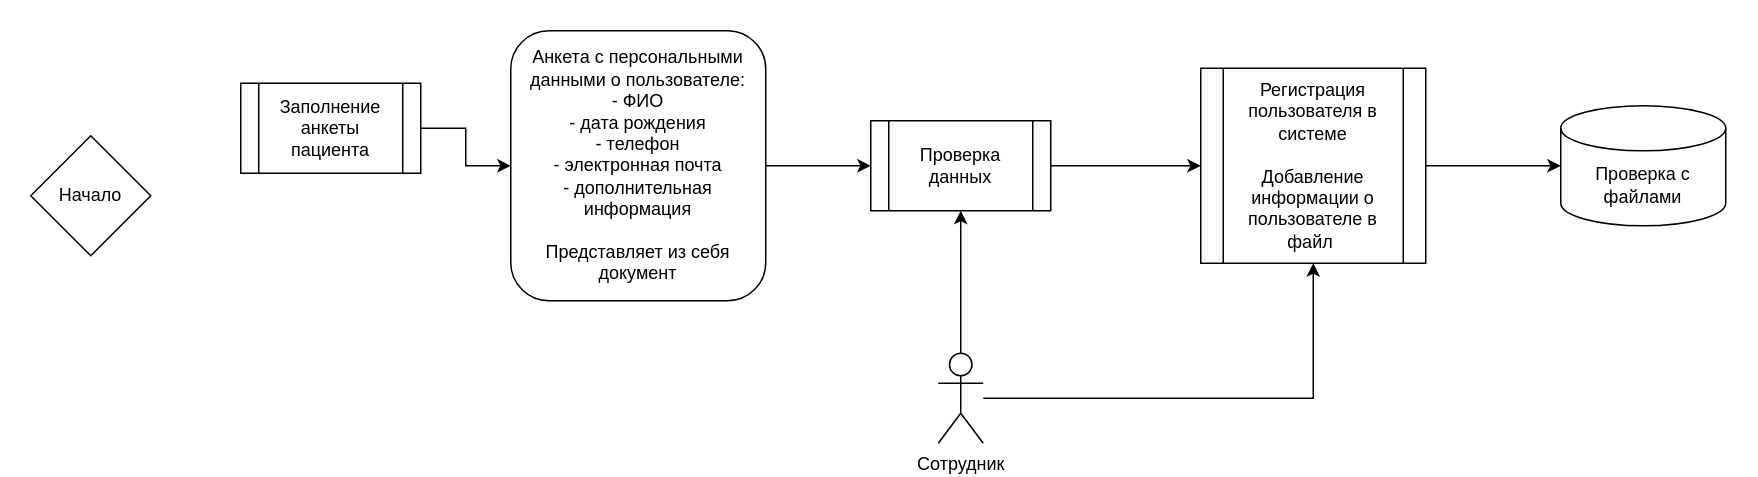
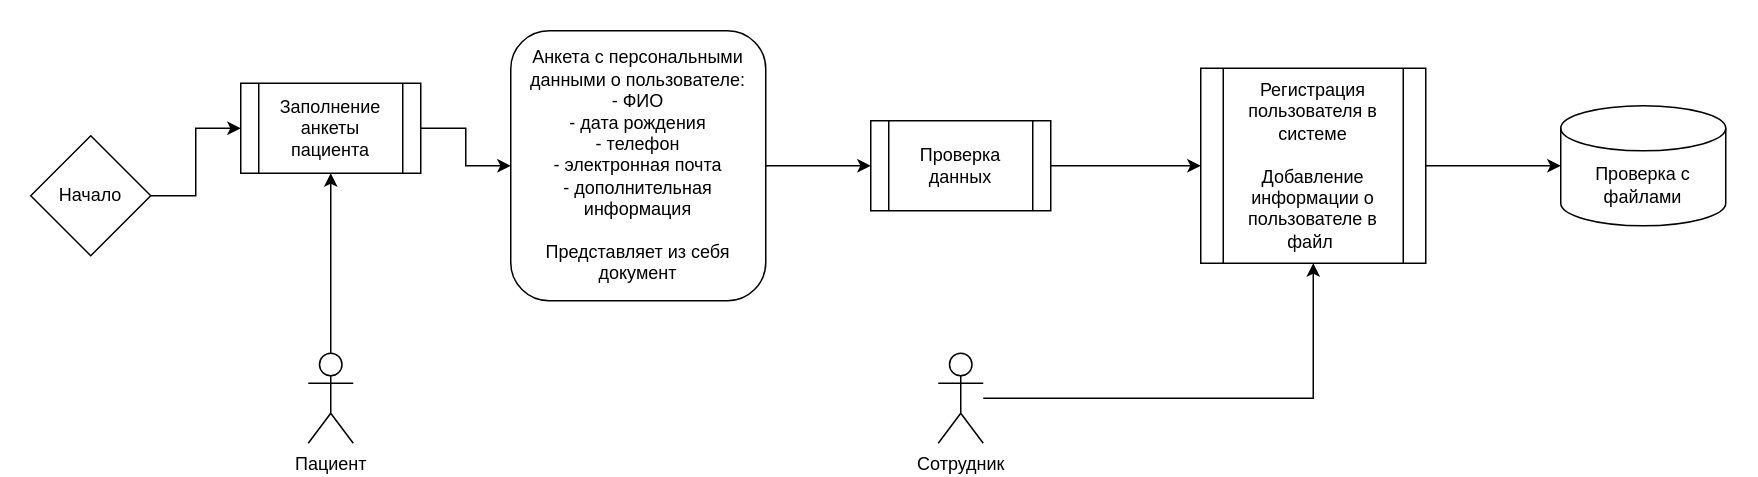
+ <mxCell id="16" style="edgeStyle=orthogonalEdgeStyle;rounded=0;orthogonalLoop=1;jettySize=auto;html=1;entryX=0;entryY=0.5;entryDx=0;entryDy=0;" edge="1" parent="1" source="17" target="13"><mxGeometry relative="1" as="geometry" /></mxCell>
+ <mxCell id="5" style="edgeStyle=orthogonalEdgeStyle;rounded=0;orthogonalLoop=1;jettySize=auto;html=1;entryX=0.5;entryY=1;entryDx=0;entryDy=0;" edge="1" parent="1" source="6" target="13"><mxGeometry relative="1" as="geometry"><mxPoint x="300" y="255" as="targetPoint" /></mxGeometry></mxCell>
- <mxCell id="7" style="edgeStyle=orthogonalEdgeStyle;rounded=0;orthogonalLoop=1;jettySize=auto;html=1;entryX=0.5;entryY=1;entryDx=0;entryDy=0;" edge="1" parent="1" source="9" target="4"><mxGeometry relative="1" as="geometry" /></mxCell>
+ <mxCell id="6" value="Пациент" style="shape=umlActor;verticalLabelPosition=bottom;verticalAlign=top;html=1;outlineConnect=0;" vertex="1" parent="1"><mxGeometry x="205" y="235" width="30" height="60" as="geometry" /></mxCell>
